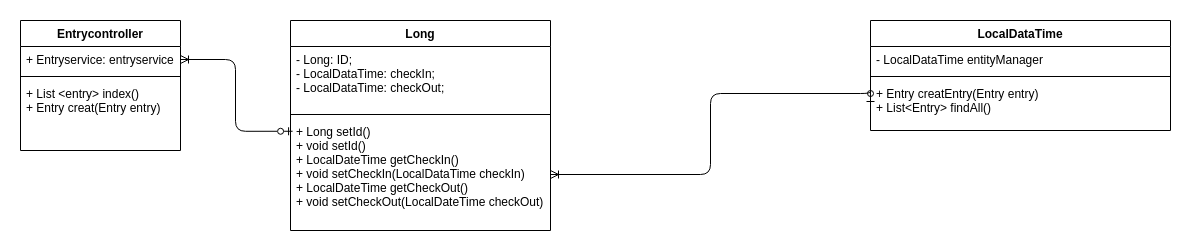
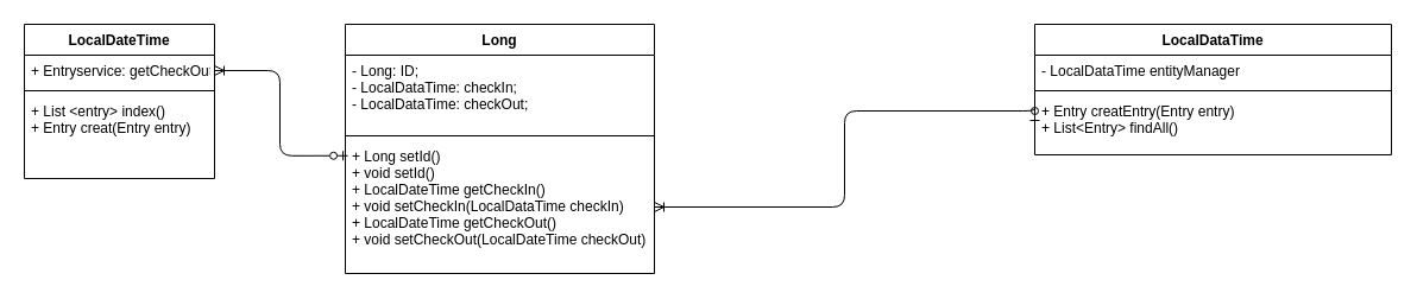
- <mxCell id="2" value="Entrycontroller" style="swimlane;fontStyle=1;align=center;verticalAlign=top;childLayout=stackLayout;horizontal=1;startSize=26;horizontalStack=0;resizeParent=1;resizeParentMax=0;resizeLast=0;collapsible=1;marginBottom=0;" vertex="1" parent="1"><mxGeometry x="20" y="20" width="160" height="130" as="geometry" /></mxCell>
+ <mxCell id="2" value="LocalDateTime" style="swimlane;fontStyle=1;align=center;verticalAlign=top;childLayout=stackLayout;horizontal=1;startSize=26;horizontalStack=0;resizeParent=1;resizeParentMax=0;resizeLast=0;collapsible=1;marginBottom=0;" vertex="1" parent="1"><mxGeometry x="20" y="20" width="160" height="130" as="geometry" /></mxCell>
- <mxCell id="3" value="+ Entryservice: entryservice" style="text;strokeColor=none;fillColor=none;align=left;verticalAlign=top;spacingLeft=4;spacingRight=4;overflow=hidden;rotatable=0;points=[[0,0.5],[1,0.5]];portConstraint=eastwest;" vertex="1" parent="2"><mxGeometry y="26" width="160" height="26" as="geometry" /></mxCell>
+ <mxCell id="3" value="+ Entryservice: getCheckOut" style="text;strokeColor=none;fillColor=none;align=left;verticalAlign=top;spacingLeft=4;spacingRight=4;overflow=hidden;rotatable=0;points=[[0,0.5],[1,0.5]];portConstraint=eastwest;" vertex="1" parent="2"><mxGeometry y="26" width="160" height="26" as="geometry" /></mxCell>
